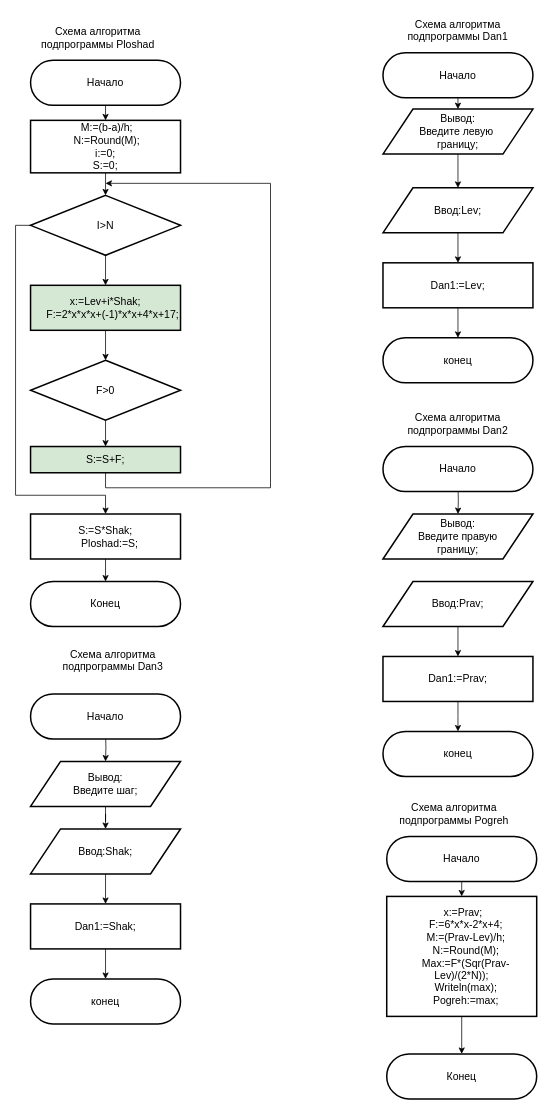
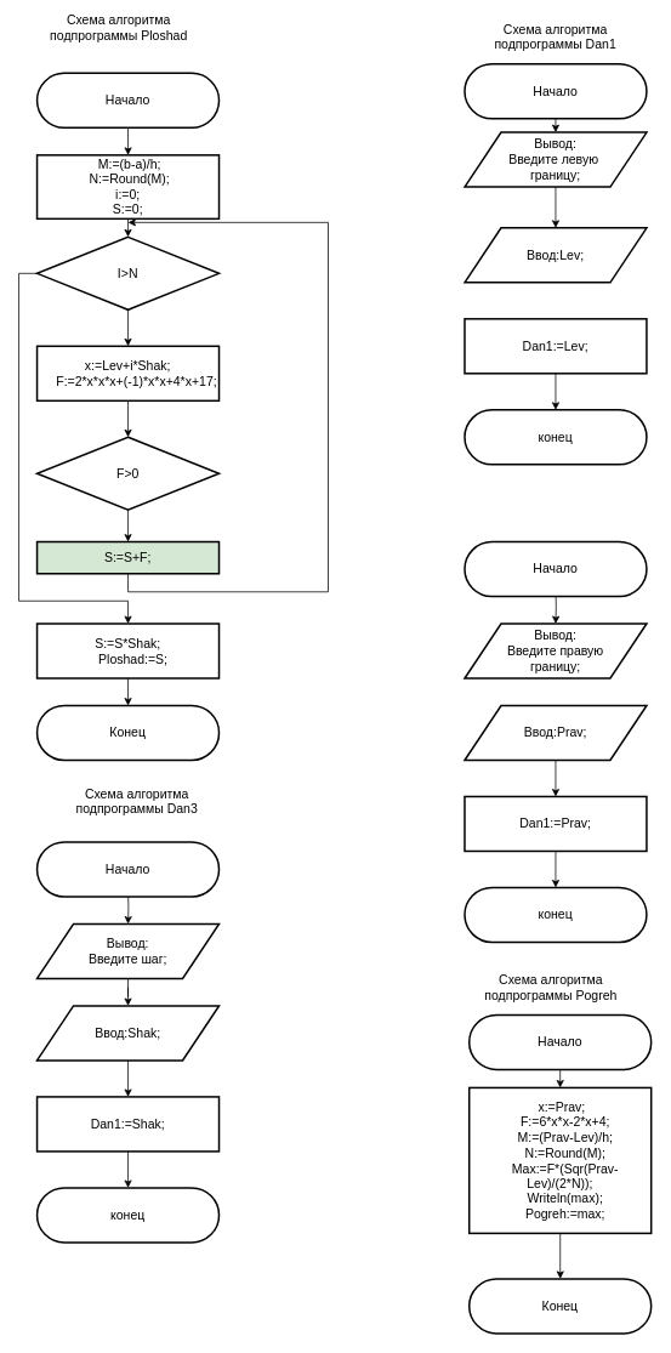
- <mxCell id="31" value="Схема алгоритма подпрограммы&amp;nbsp;Ploshad" style="text;html=1;strokeColor=none;fillColor=none;align=center;verticalAlign=middle;whiteSpace=wrap;rounded=0;fontSize=14;" vertex="1" parent="1"><mxGeometry x="30" y="30" width="200" height="40" as="geometry" /></mxCell>
+ <mxCell id="31" value="Схема алгоритма подпрограммы&amp;nbsp;Ploshad" style="text;html=1;strokeColor=none;fillColor=none;align=center;verticalAlign=middle;whiteSpace=wrap;rounded=0;fontSize=14;" vertex="1" parent="1"><mxGeometry x="30" y="10" width="200" height="40" as="geometry" /></mxCell>
- <mxCell id="35" value="&lt;div&gt;&amp;nbsp;M:=(b-a)/h;&lt;/div&gt;&lt;div&gt;&amp;nbsp;N:=Round(M);&lt;/div&gt;&lt;div&gt;i:=0;&lt;/div&gt;&lt;div&gt;S:=0;&lt;/div&gt;" style="rounded=0;whiteSpace=wrap;html=1;strokeWidth=2;fontSize=14;" vertex="1" parent="1"><mxGeometry x="40" y="160" width="200" height="70" as="geometry" /></mxCell>
+ <mxCell id="35" value="&lt;div&gt;&amp;nbsp;M:=(b-a)/h;&lt;/div&gt;&lt;div&gt;&amp;nbsp;N:=Round(M);&lt;/div&gt;&lt;div&gt;i:=0;&lt;/div&gt;&lt;div&gt;S:=0;&lt;/div&gt;" style="rounded=0;whiteSpace=wrap;html=1;strokeWidth=2;fontSize=14;" vertex="1" parent="1"><mxGeometry x="40" y="170" width="200" height="70" as="geometry" /></mxCell>
- <mxCell id="6" style="edgeStyle=orthogonalEdgeStyle;rounded=0;orthogonalLoop=1;jettySize=auto;html=1;exitX=0.5;exitY=1;exitDx=0;exitDy=0;entryX=0.5;entryY=0;entryDx=0;entryDy=0;fontSize=14;" edge="1" parent="1" source="7" target="9"><mxGeometry relative="1" as="geometry" /></mxCell>
- <mxCell id="40" value="&lt;div&gt;x:=Lev+i*Shak;&lt;/div&gt;&lt;div&gt;&amp;nbsp; &amp;nbsp; &amp;nbsp;F:=2*x*x*x+(-1)*x*x+4*x+17;&lt;/div&gt;" style="rounded=0;whiteSpace=wrap;html=1;strokeWidth=2;fontSize=14;fillColor=#d5e8d4;" vertex="1" parent="1"><mxGeometry x="40" y="380" width="200" height="60" as="geometry" /></mxCell>
+ <mxCell id="40" value="&lt;div&gt;x:=Lev+i*Shak;&lt;/div&gt;&lt;div&gt;&amp;nbsp; &amp;nbsp; &amp;nbsp;F:=2*x*x*x+(-1)*x*x+4*x+17;&lt;/div&gt;" style="rounded=0;whiteSpace=wrap;html=1;strokeWidth=2;fontSize=14;" vertex="1" parent="1"><mxGeometry x="40" y="380" width="200" height="60" as="geometry" /></mxCell>
- <mxCell id="13" value="Схема алгоритма подпрограммы Dan2" style="text;html=1;strokeColor=none;fillColor=none;align=center;verticalAlign=middle;whiteSpace=wrap;rounded=0;fontSize=14;" vertex="1" parent="1"><mxGeometry x="510" y="545" width="200" height="40" as="geometry" /></mxCell>
